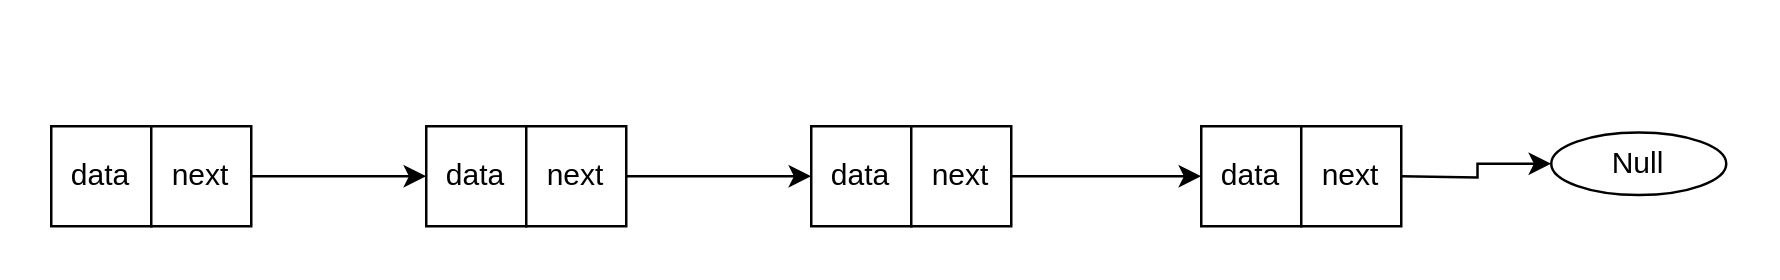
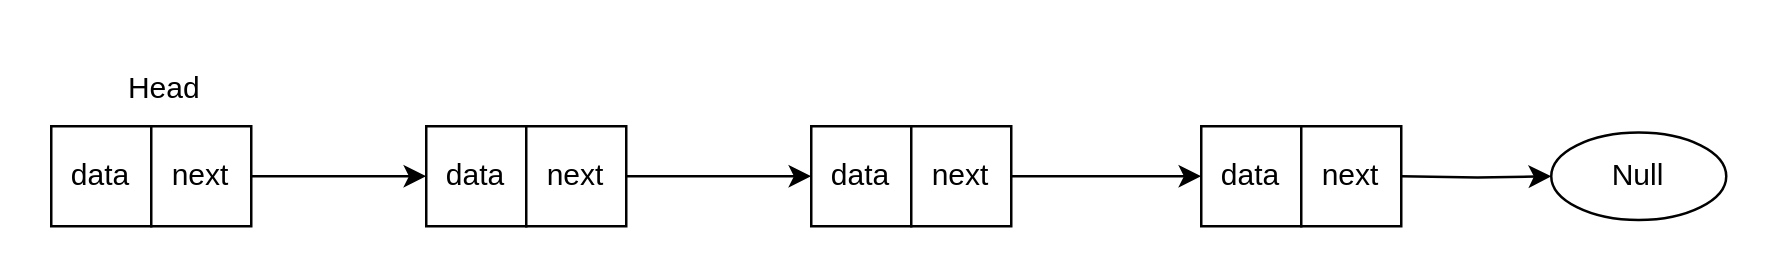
+ <mxCell id="15" value="Head" style="text;html=1;align=center;verticalAlign=middle;resizable=0;points=[];autosize=1;strokeColor=none;fillColor=none;" vertex="1" parent="1"><mxGeometry x="40" y="20" width="50" height="30" as="geometry" /></mxCell>
- <mxCell id="4" value="Null" style="ellipse;whiteSpace=wrap;html=1;rounded=0;" vertex="1" parent="1"><mxGeometry x="620" y="52.5" width="70" height="25" as="geometry" /></mxCell>
+ <mxCell id="4" value="Null" style="ellipse;whiteSpace=wrap;html=1;rounded=0;" vertex="1" parent="1"><mxGeometry x="620" y="52.5" width="70" height="35" as="geometry" /></mxCell>
